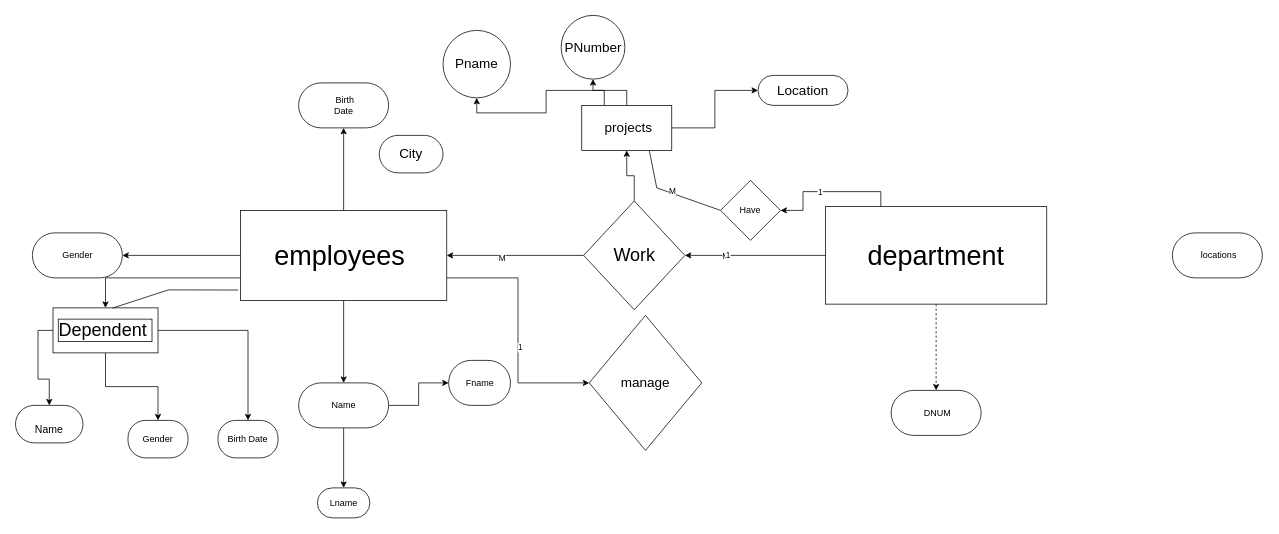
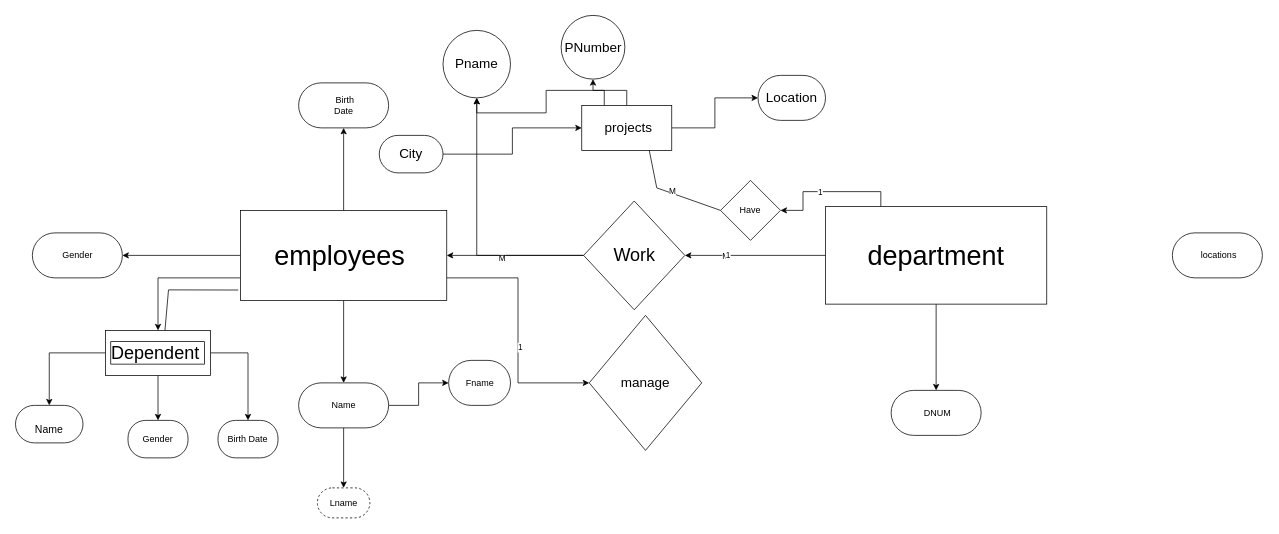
- <mxCell id="27" value="&lt;font style=&quot;font-size: 18px;&quot;&gt; Location&lt;/font&gt;" style="rounded=1;whiteSpace=wrap;html=1;arcSize=50;" vertex="1" parent="1"><mxGeometry x="1010" y="100" width="120" height="40" as="geometry" /></mxCell>
+ <mxCell id="27" value="&lt;font style=&quot;font-size: 18px;&quot;&gt; Location&lt;/font&gt;" style="rounded=1;whiteSpace=wrap;html=1;arcSize=50;" vertex="1" parent="1"><mxGeometry x="1010" y="100" width="90" height="60" as="geometry" /></mxCell>
+ <mxCell id="28" style="edgeStyle=orthogonalEdgeStyle;rounded=0;orthogonalLoop=1;jettySize=auto;html=1;entryX=0;entryY=0.5;entryDx=0;entryDy=0;" edge="1" parent="1" source="29" target="30"><mxGeometry relative="1" as="geometry" /></mxCell>
- <mxCell id="44" style="edgeStyle=orthogonalEdgeStyle;rounded=0;orthogonalLoop=1;jettySize=auto;html=1;entryX=0.5;entryY=1;entryDx=0;entryDy=0;" edge="1" parent="1" source="45" target="30"><mxGeometry relative="1" as="geometry" /></mxCell>
+ <mxCell id="44" style="edgeStyle=orthogonalEdgeStyle;rounded=0;orthogonalLoop=1;jettySize=auto;html=1;" edge="1" parent="1" source="45" target="25"><mxGeometry relative="1" as="geometry" /></mxCell>
- <mxCell id="34" value="&lt;font style=&quot;font-size: 24px;&quot;&gt;Dependent&amp;nbsp;&lt;/font&gt;" style="rounded=0;whiteSpace=wrap;html=1;labelBorderColor=default;" vertex="1" parent="1"><mxGeometry x="70" y="410" width="140" height="60" as="geometry" /></mxCell>
+ <mxCell id="34" value="&lt;font style=&quot;font-size: 24px;&quot;&gt;Dependent&amp;nbsp;&lt;/font&gt;" style="rounded=0;whiteSpace=wrap;html=1;labelBorderColor=default;" vertex="1" parent="1"><mxGeometry x="140" y="440" width="140" height="60" as="geometry" /></mxCell>
- <mxCell id="9" value="" style="edgeStyle=orthogonalEdgeStyle;rounded=0;orthogonalLoop=1;jettySize=auto;html=1;dashed=1;" edge="1" parent="1" source="12" target="20"><mxGeometry relative="1" as="geometry" /></mxCell>
+ <mxCell id="9" value="" style="edgeStyle=orthogonalEdgeStyle;rounded=0;orthogonalLoop=1;jettySize=auto;html=1;" edge="1" parent="1" source="12" target="20"><mxGeometry relative="1" as="geometry" /></mxCell>
- <mxCell id="19" value="Lname" style="rounded=1;whiteSpace=wrap;html=1;arcSize=50;" vertex="1" parent="1"><mxGeometry x="422.5" y="650" width="70" height="40" as="geometry" /></mxCell>
+ <mxCell id="19" value="Lname" style="rounded=1;whiteSpace=wrap;html=1;arcSize=50;dashed=1;" vertex="1" parent="1"><mxGeometry x="422.5" y="650" width="70" height="40" as="geometry" /></mxCell>
